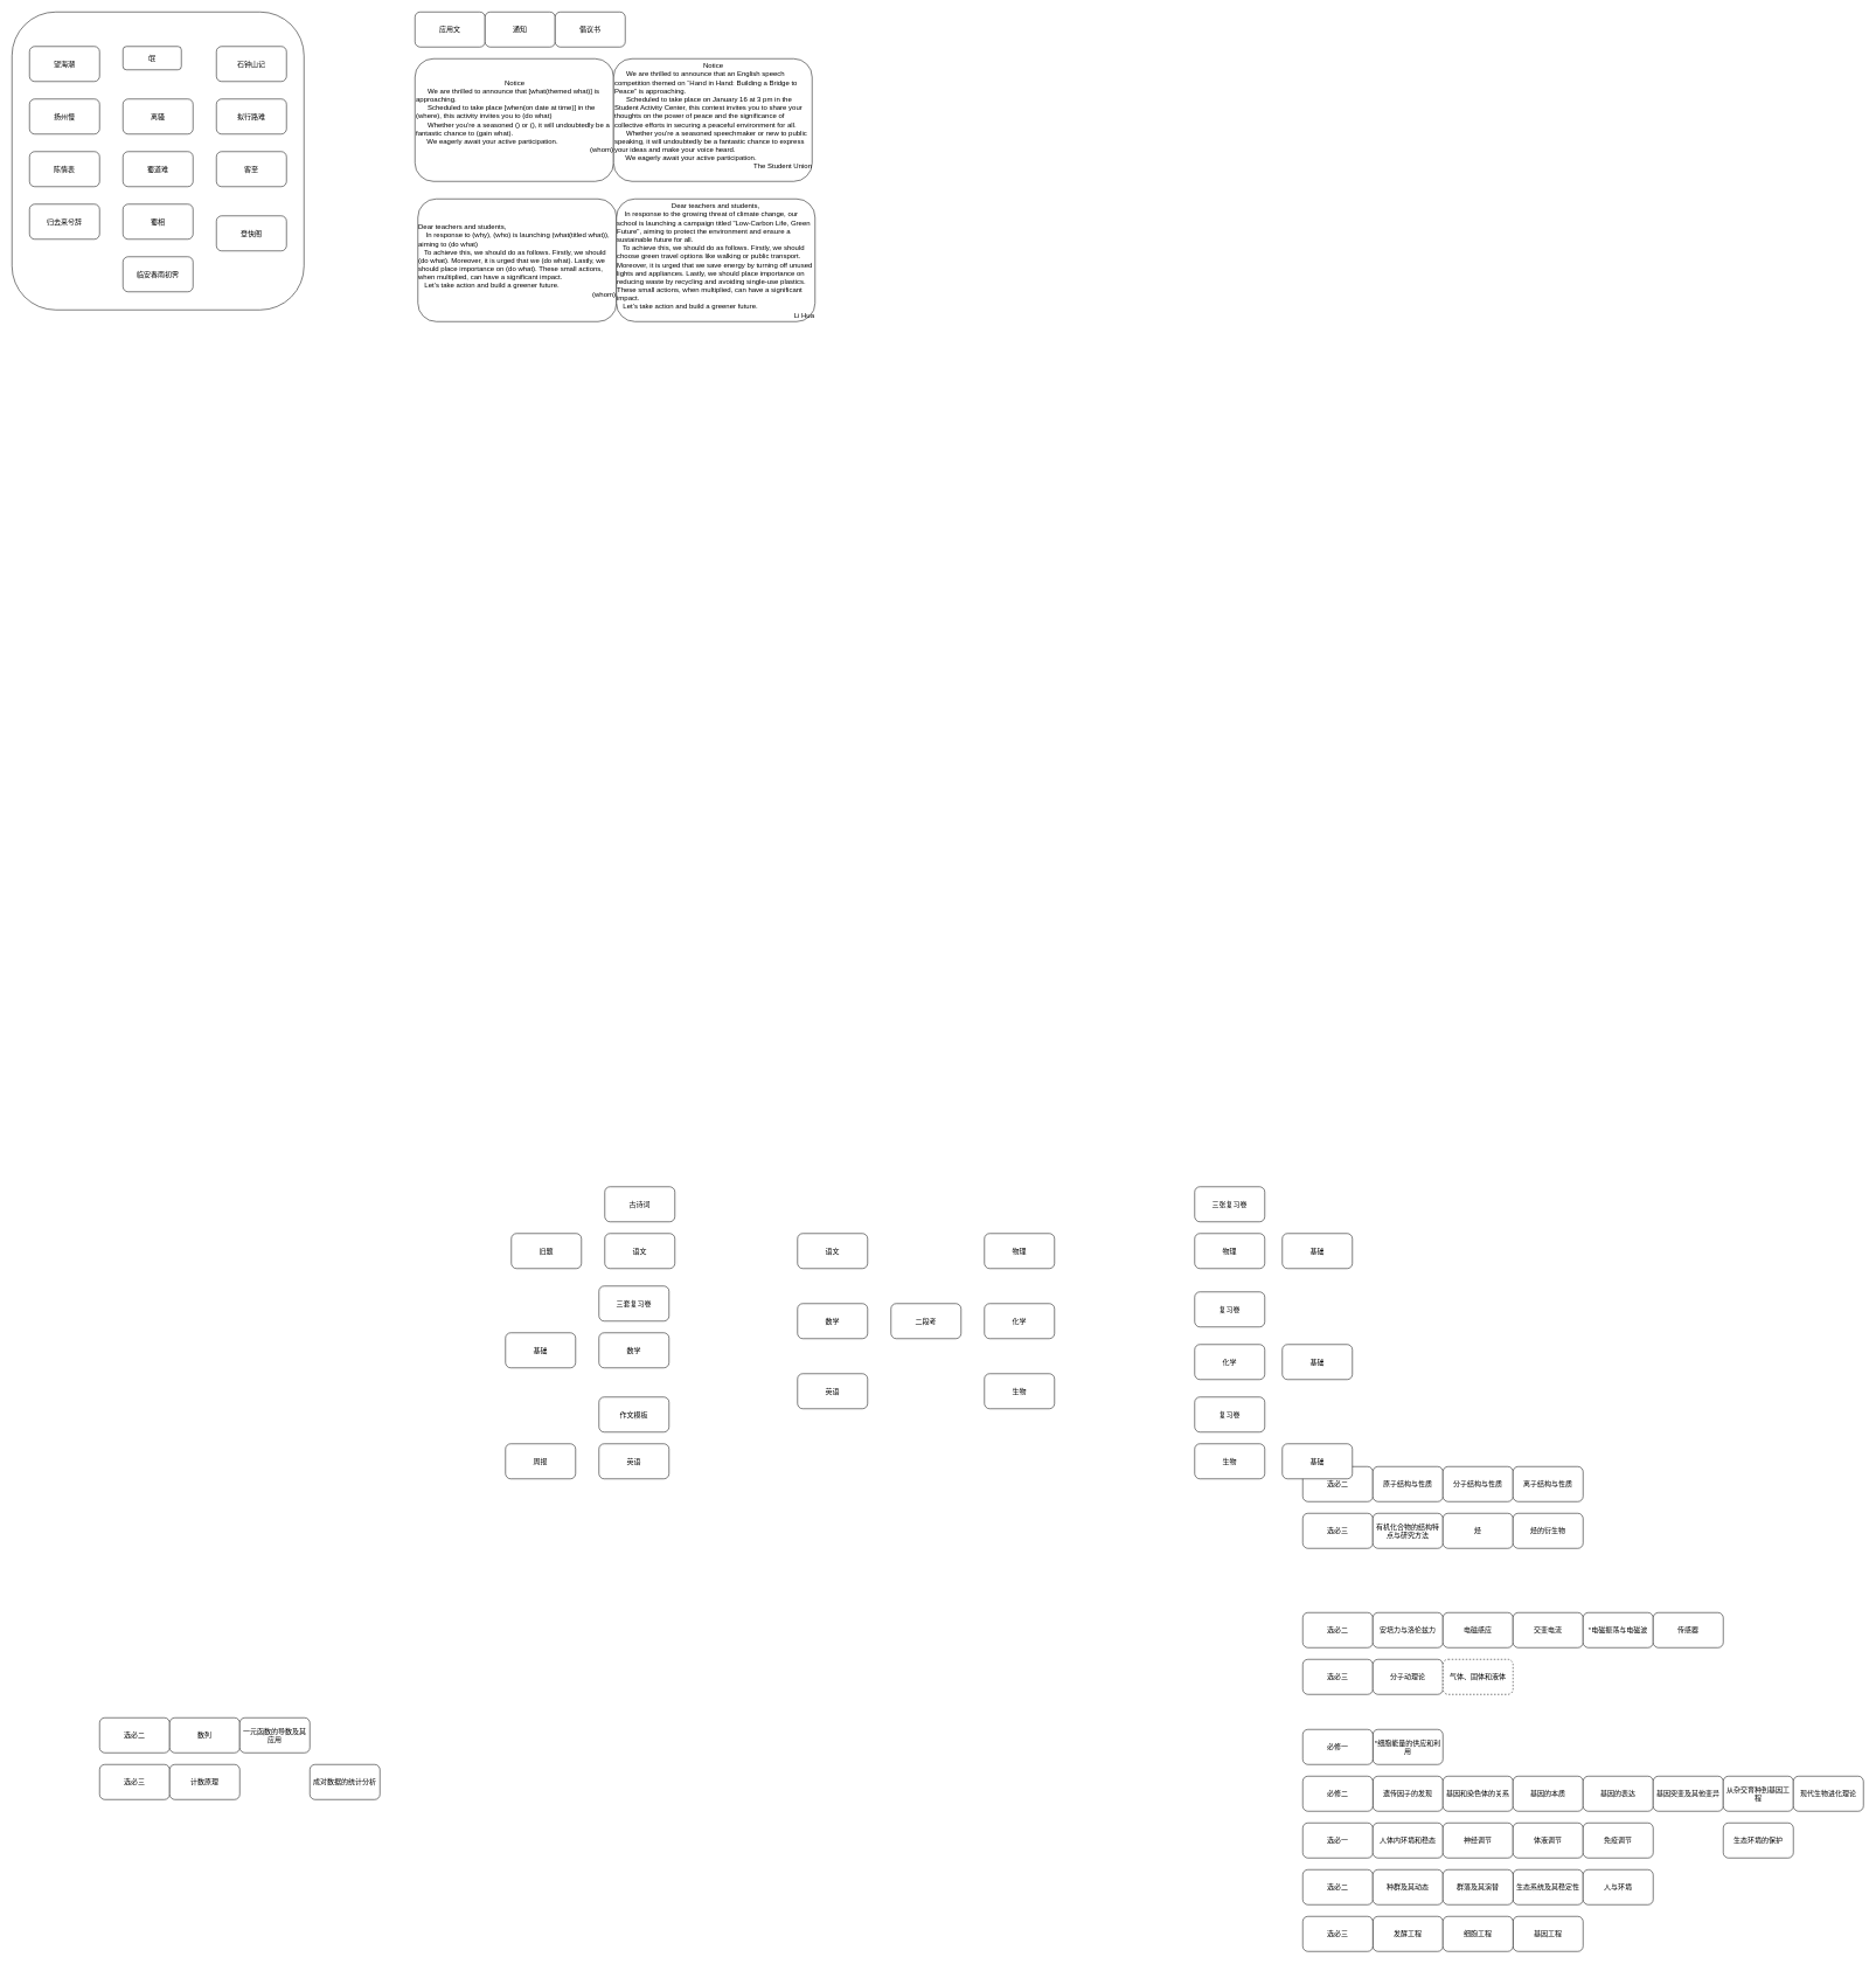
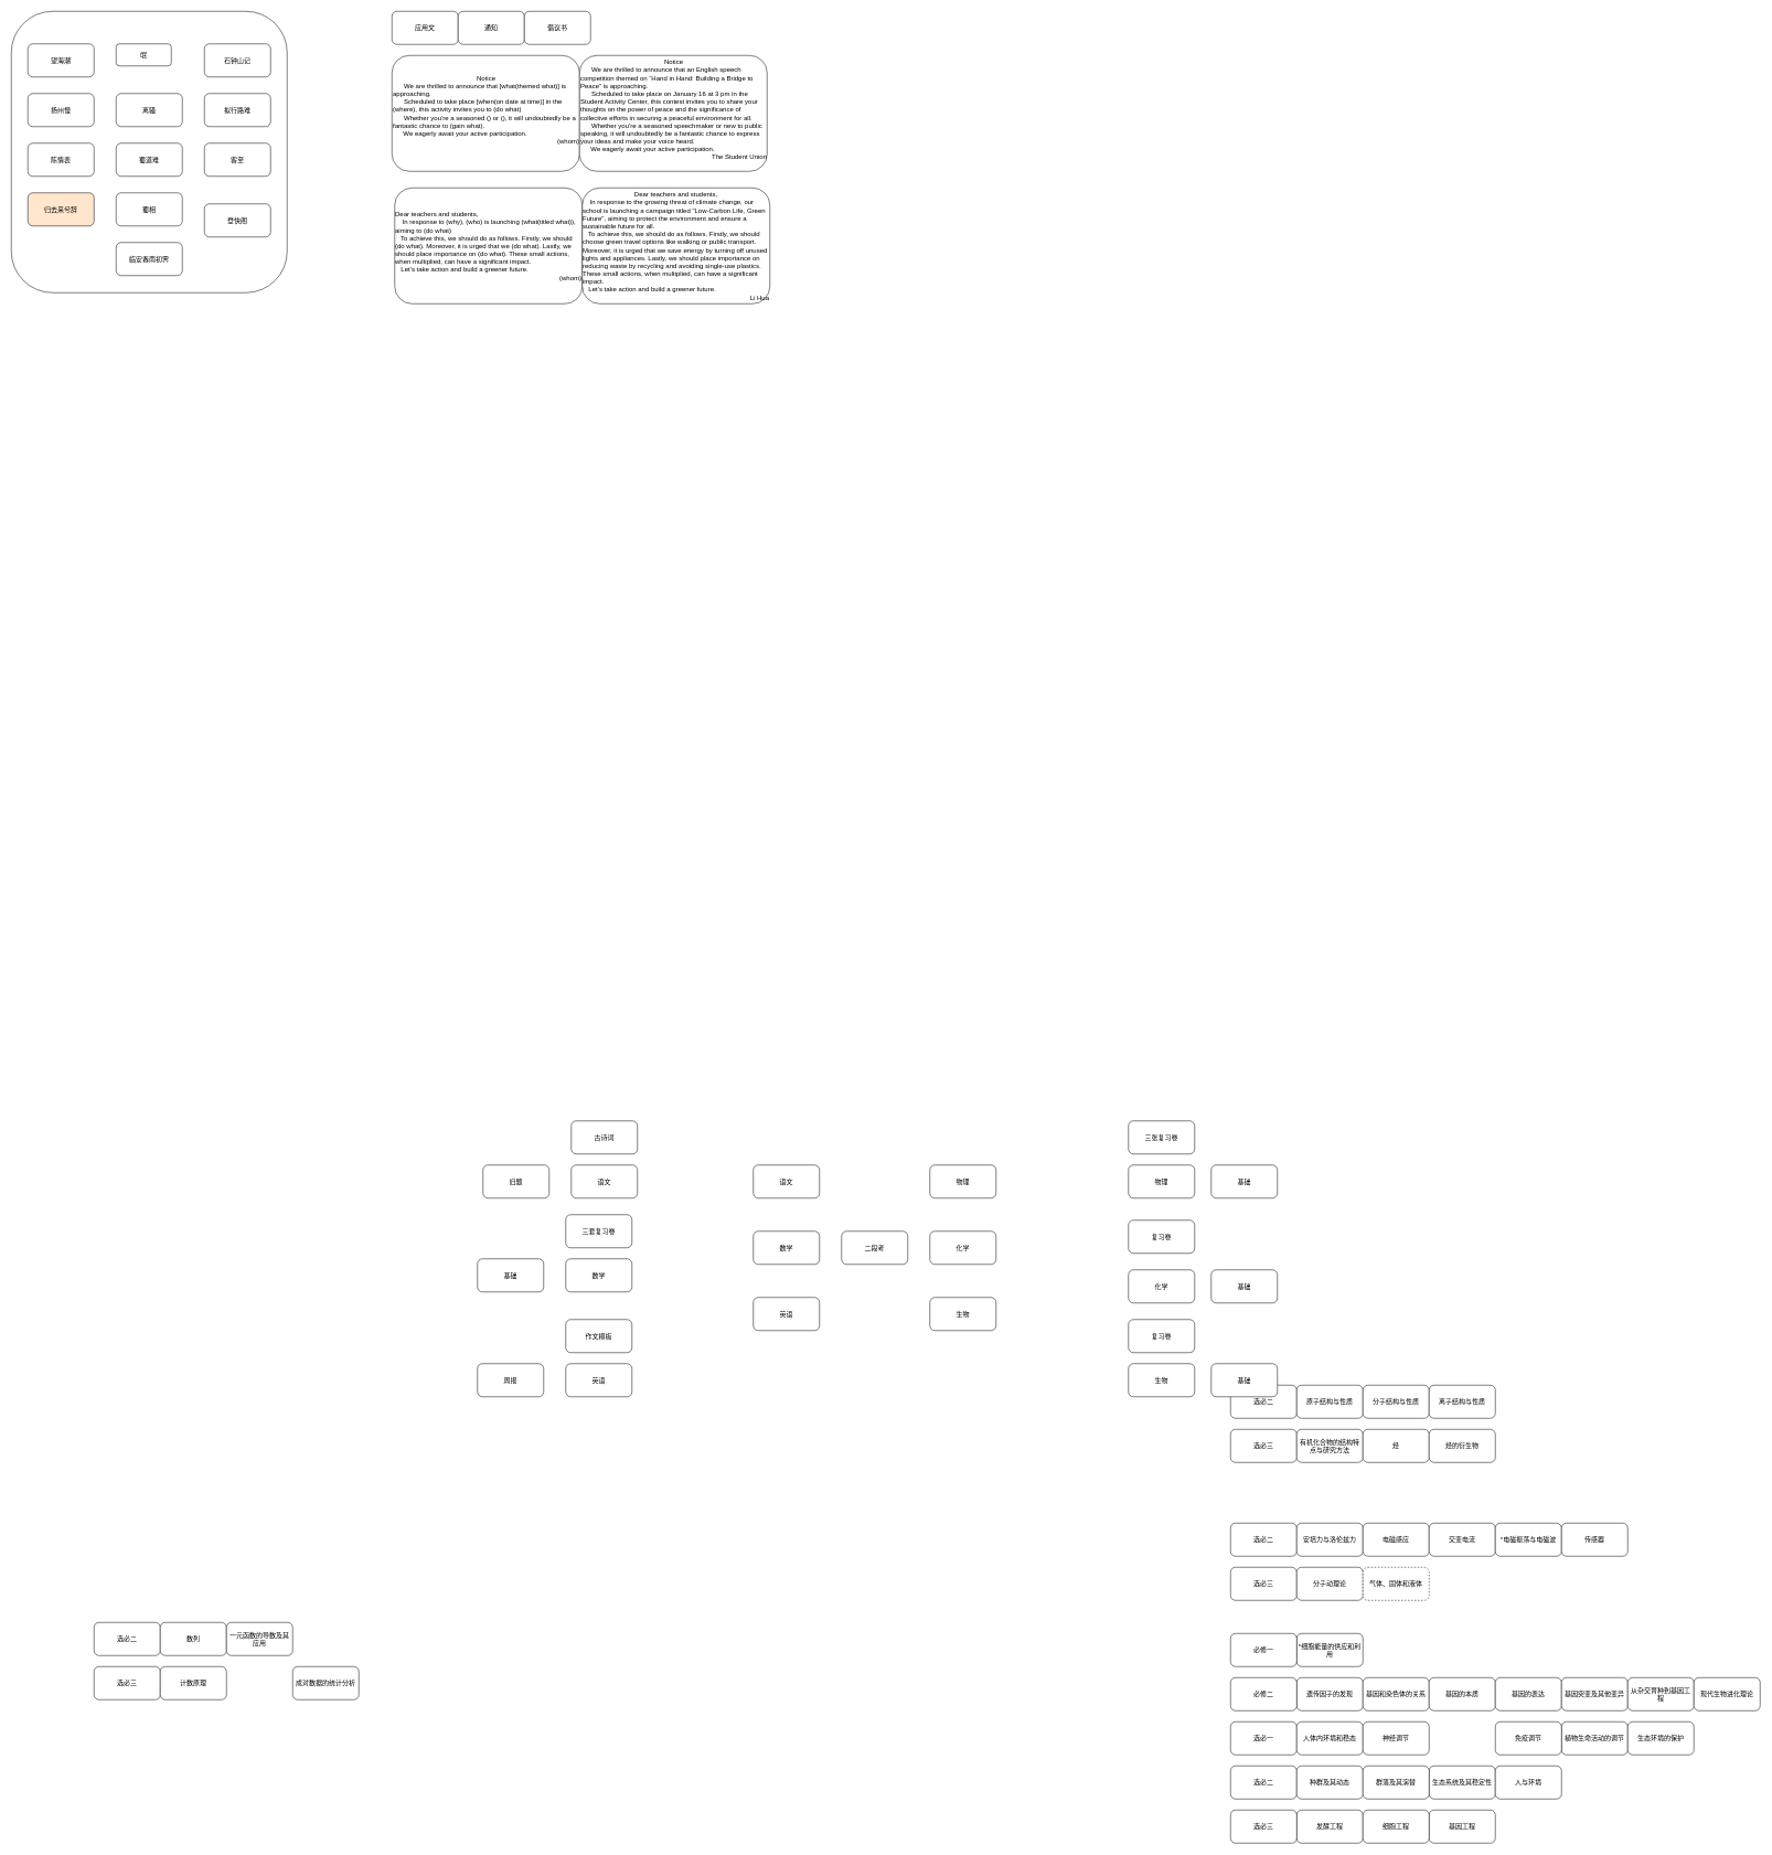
- <mxCell id="94" value="归去来兮辞" style="rounded=1;whiteSpace=wrap;html=1;movable=1;resizable=1;rotatable=1;deletable=1;editable=1;locked=0;connectable=1;" vertex="1" parent="1"><mxGeometry x="50" y="349" width="120" height="60" as="geometry" /></mxCell>
+ <mxCell id="94" value="归去来兮辞" style="rounded=1;whiteSpace=wrap;html=1;movable=1;resizable=1;rotatable=1;deletable=1;editable=1;locked=0;connectable=1;fillColor=#ffe6cc;" vertex="1" parent="1"><mxGeometry x="50" y="349" width="120" height="60" as="geometry" /></mxCell>
- <mxCell id="19" value="体液调节" style="rounded=1;whiteSpace=wrap;html=1;strokeColor=default;align=center;verticalAlign=middle;fontFamily=Helvetica;fontSize=12;fontColor=default;resizable=1;fillColor=default;" vertex="1" parent="2"><mxGeometry x="360" y="160" width="120" height="60" as="geometry" /></mxCell>
+ <mxCell id="18" value="植物生命活动的调节" style="rounded=1;whiteSpace=wrap;html=1;strokeColor=default;align=center;verticalAlign=middle;fontFamily=Helvetica;fontSize=12;fontColor=default;resizable=1;fillColor=default;" vertex="1" parent="2"><mxGeometry x="600" y="160" width="120" height="60" as="geometry" /></mxCell>
